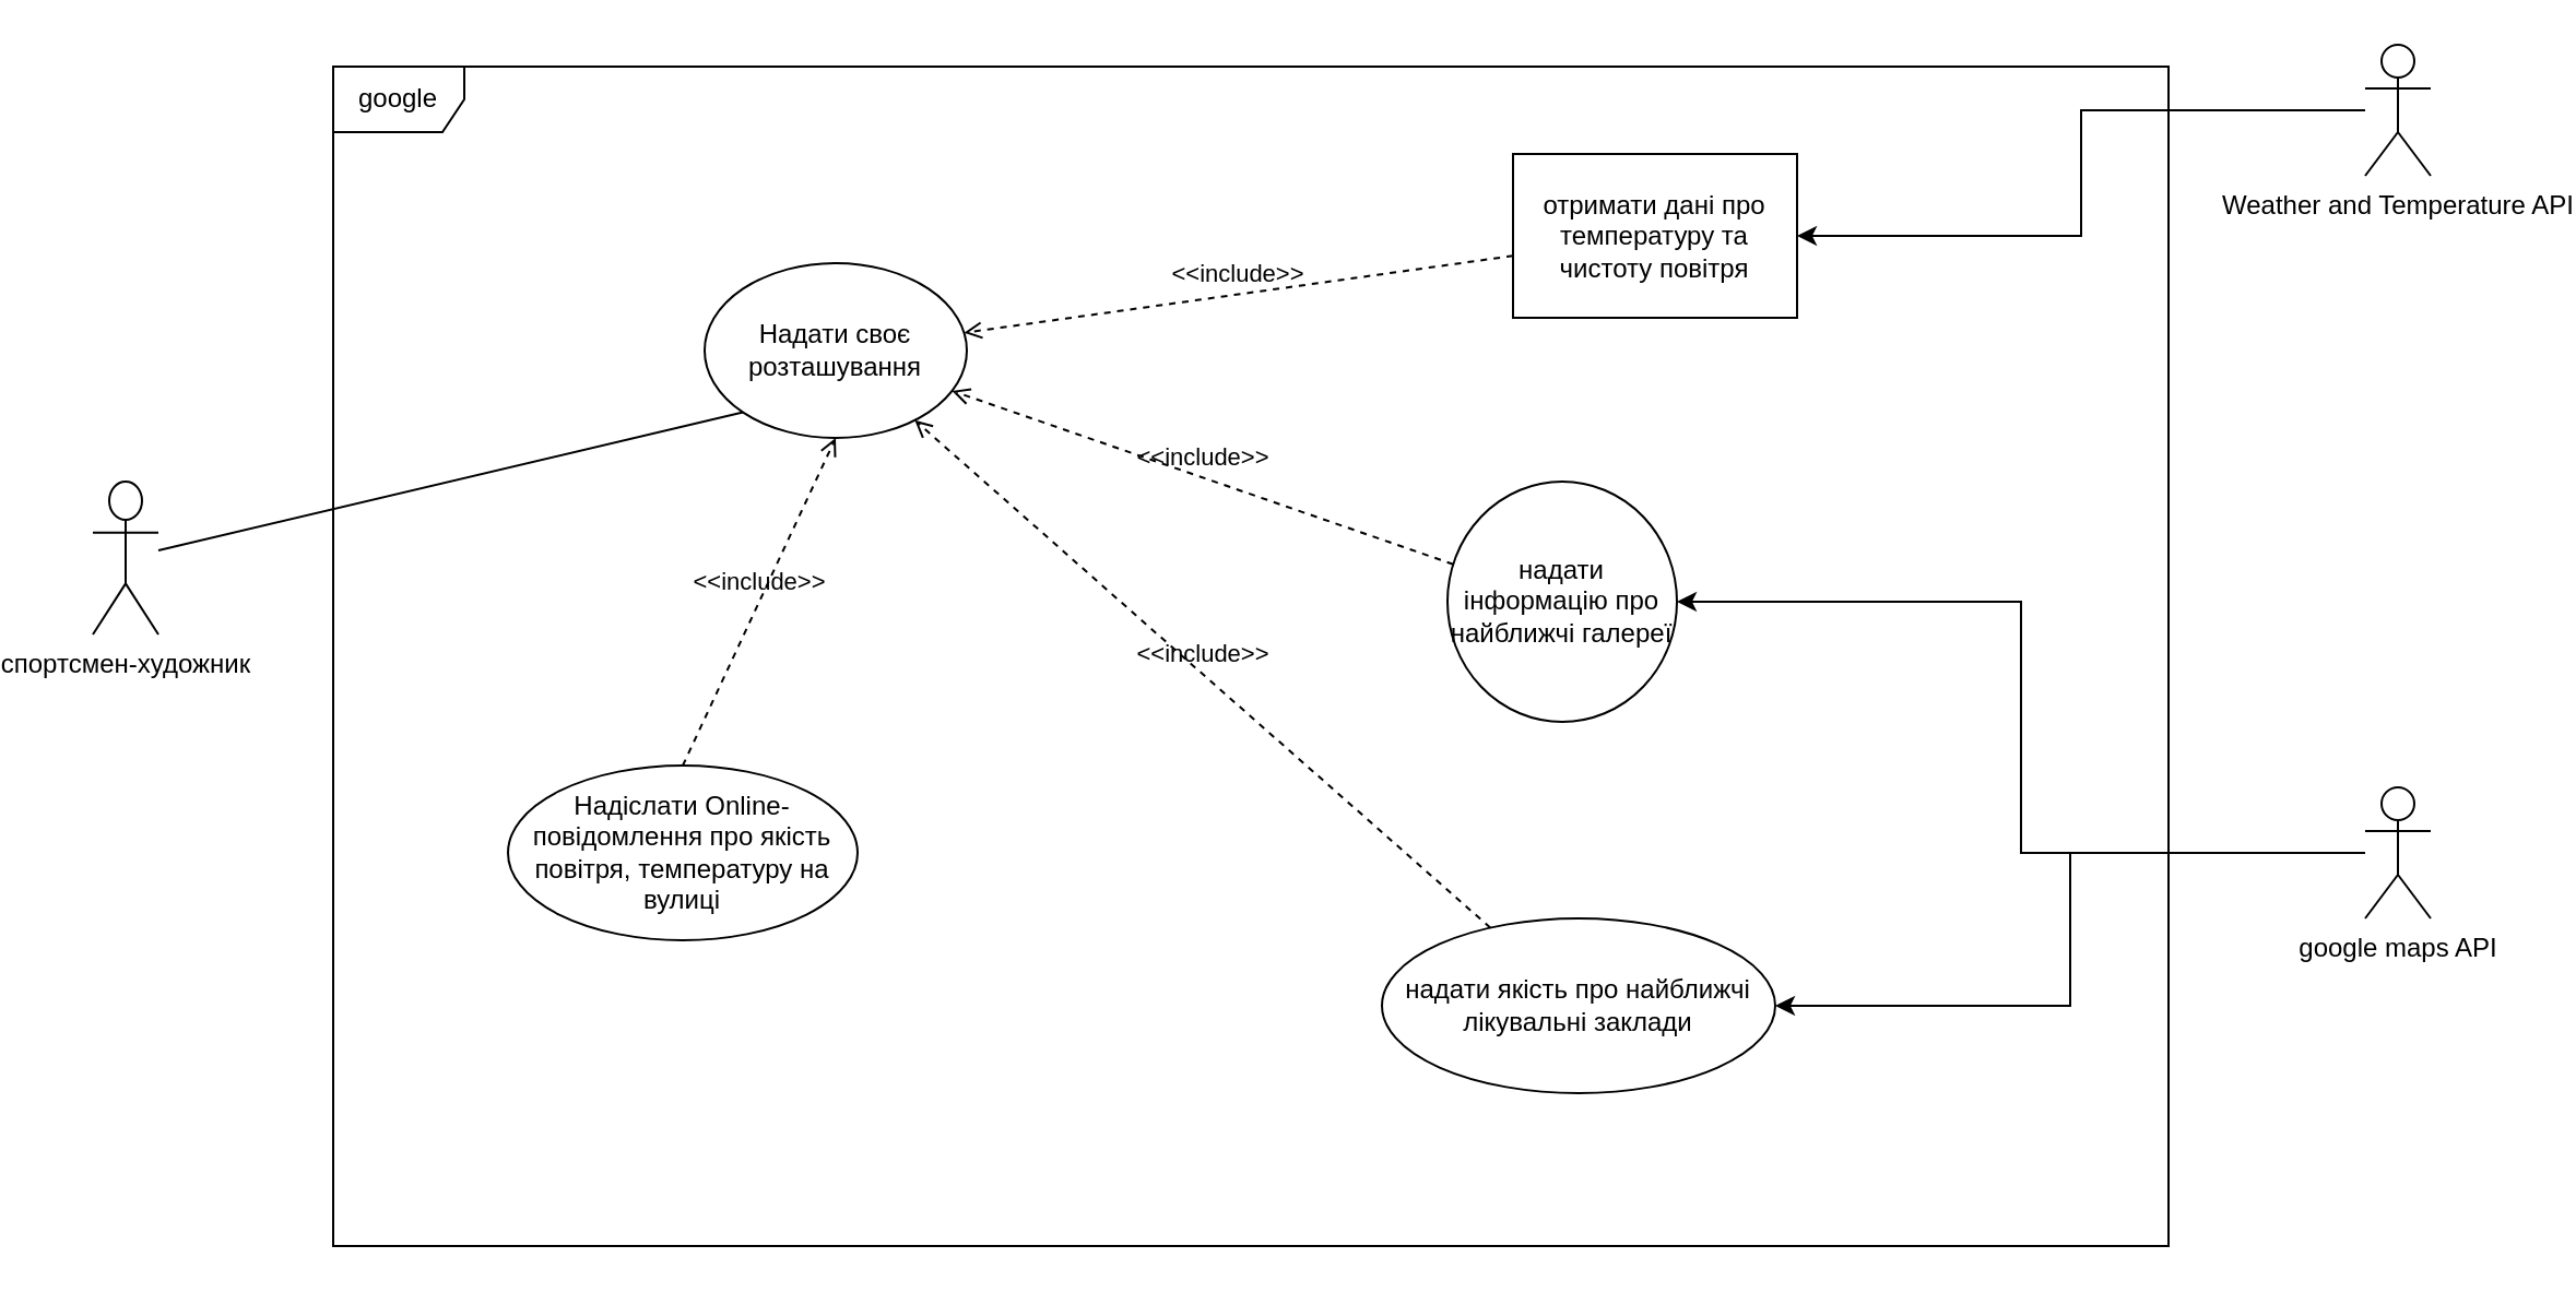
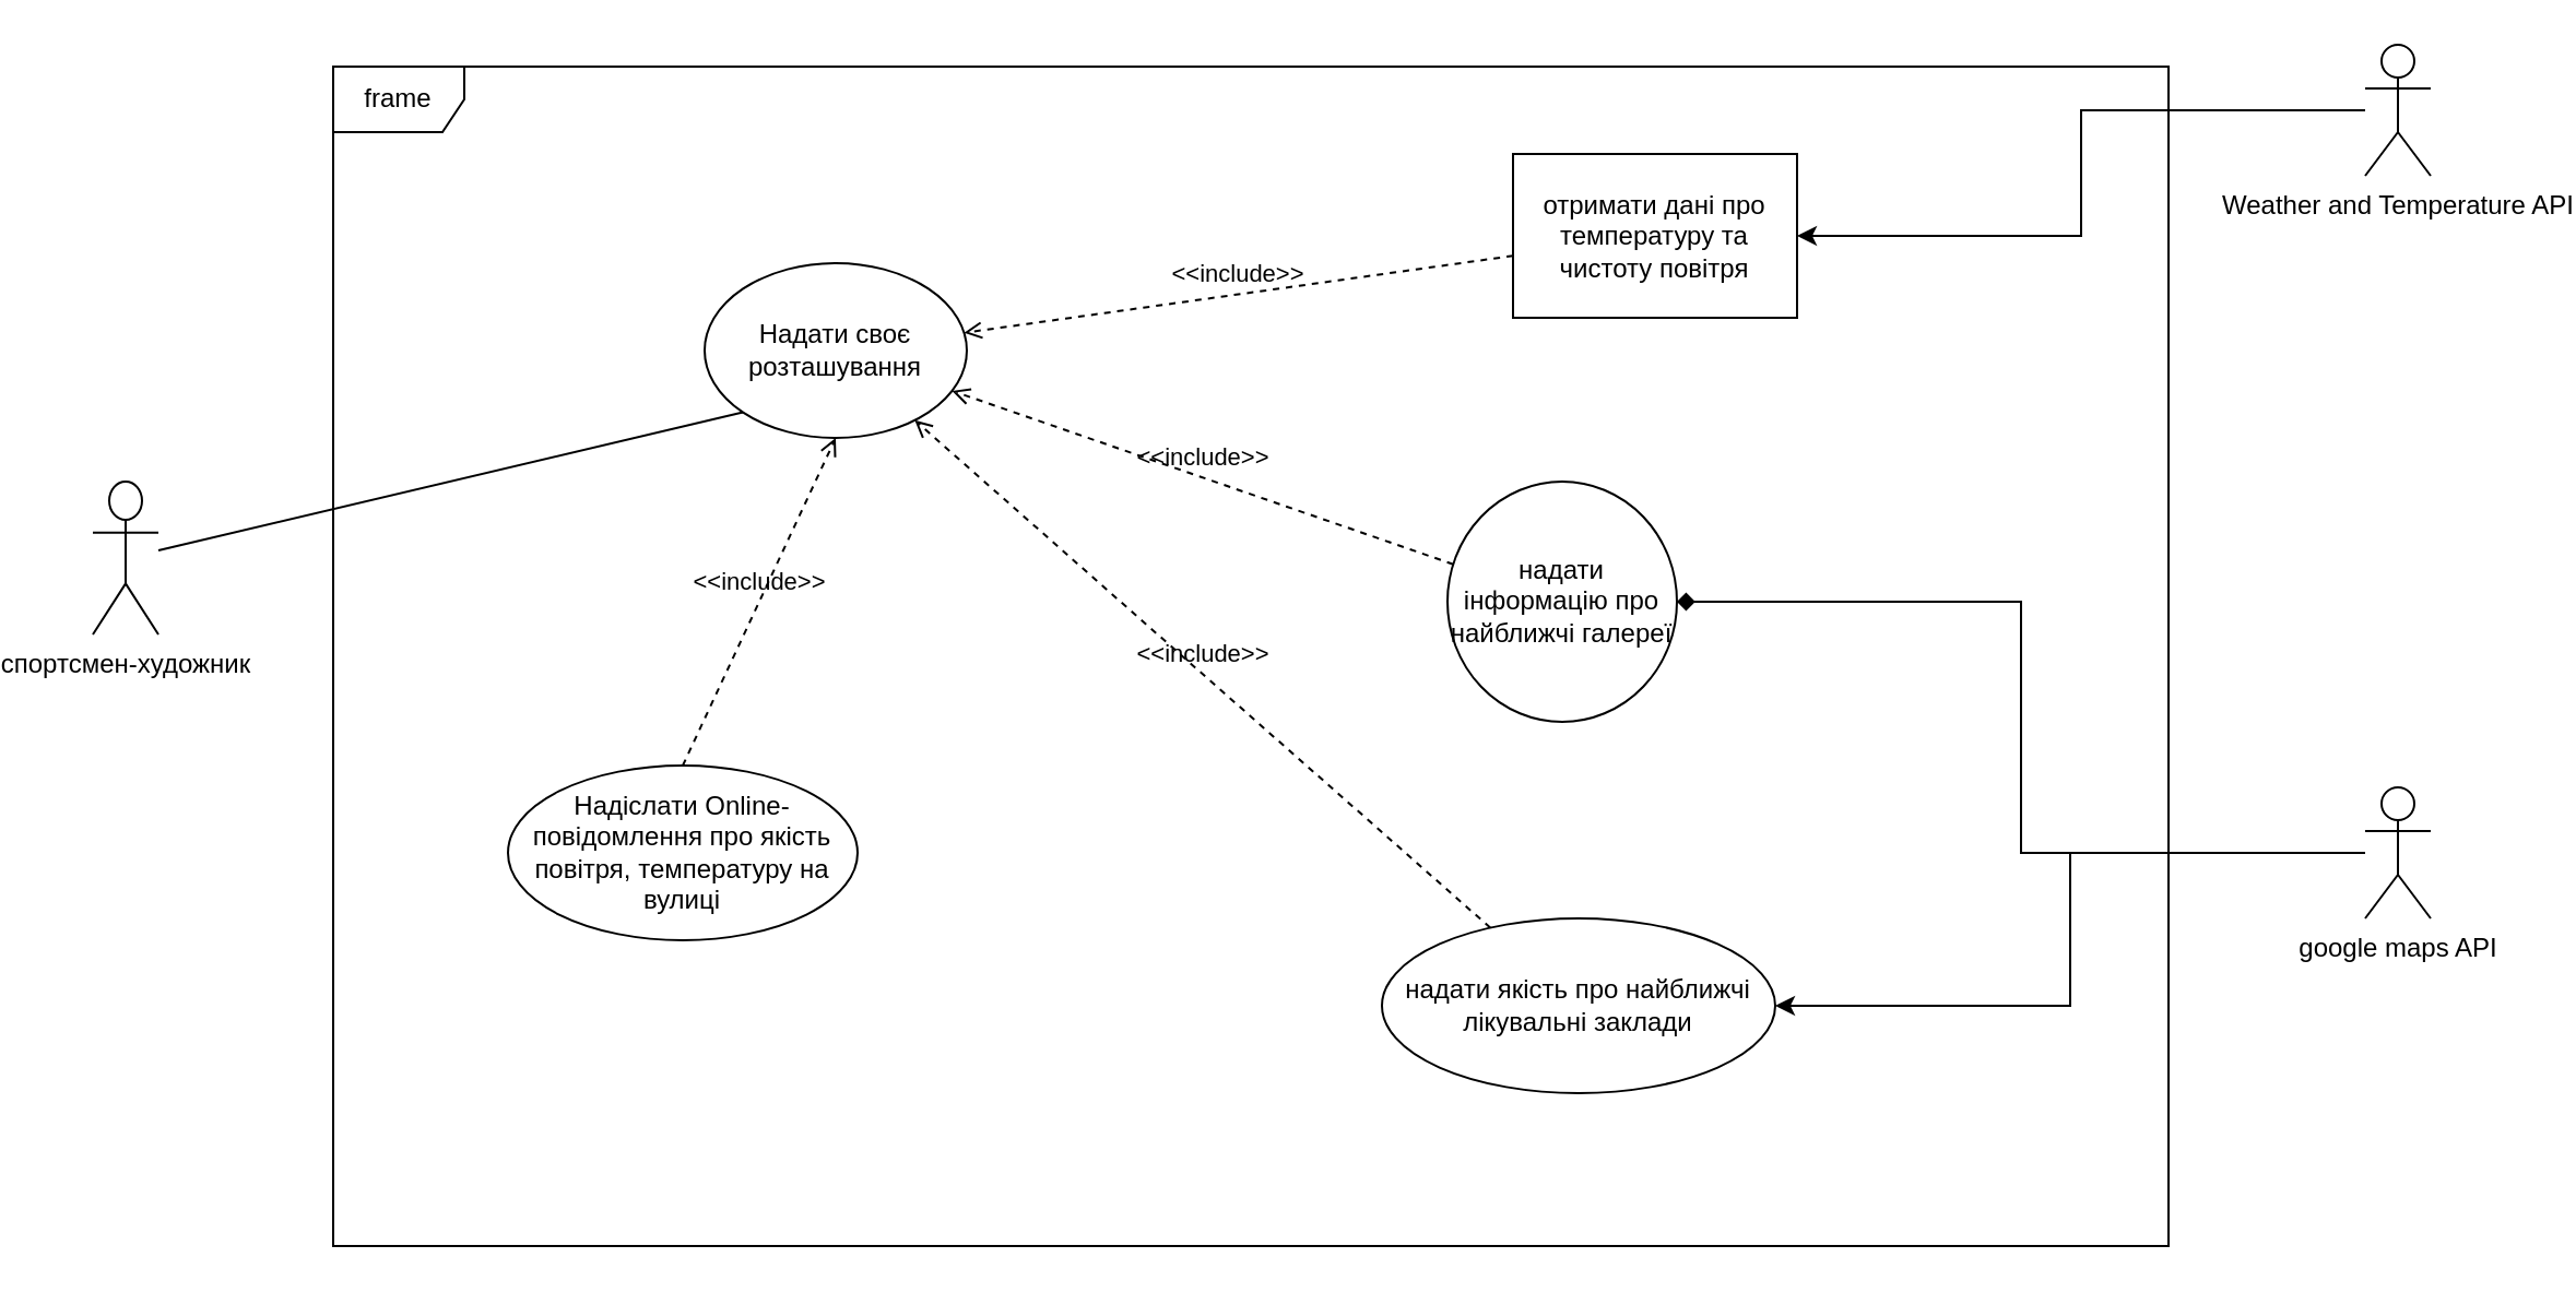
- <mxCell id="2" value="google" style="shape=umlFrame;whiteSpace=wrap;html=1;" vertex="1" parent="1"><mxGeometry x="130" y="30" width="840" height="540" as="geometry" /></mxCell>
+ <mxCell id="2" value="frame" style="shape=umlFrame;whiteSpace=wrap;html=1;" vertex="1" parent="1"><mxGeometry x="130" y="30" width="840" height="540" as="geometry" /></mxCell>
- <mxCell id="14" style="edgeStyle=orthogonalEdgeStyle;rounded=0;orthogonalLoop=1;jettySize=auto;html=1;entryX=1;entryY=0.5;entryDx=0;entryDy=0;" edge="1" parent="1" source="16" target="6"><mxGeometry relative="1" as="geometry" /></mxCell>
+ <mxCell id="14" style="edgeStyle=orthogonalEdgeStyle;rounded=0;orthogonalLoop=1;jettySize=auto;html=1;entryX=1;entryY=0.5;entryDx=0;entryDy=0;endArrow=diamond;" edge="1" parent="1" source="16" target="6"><mxGeometry relative="1" as="geometry" /></mxCell>
